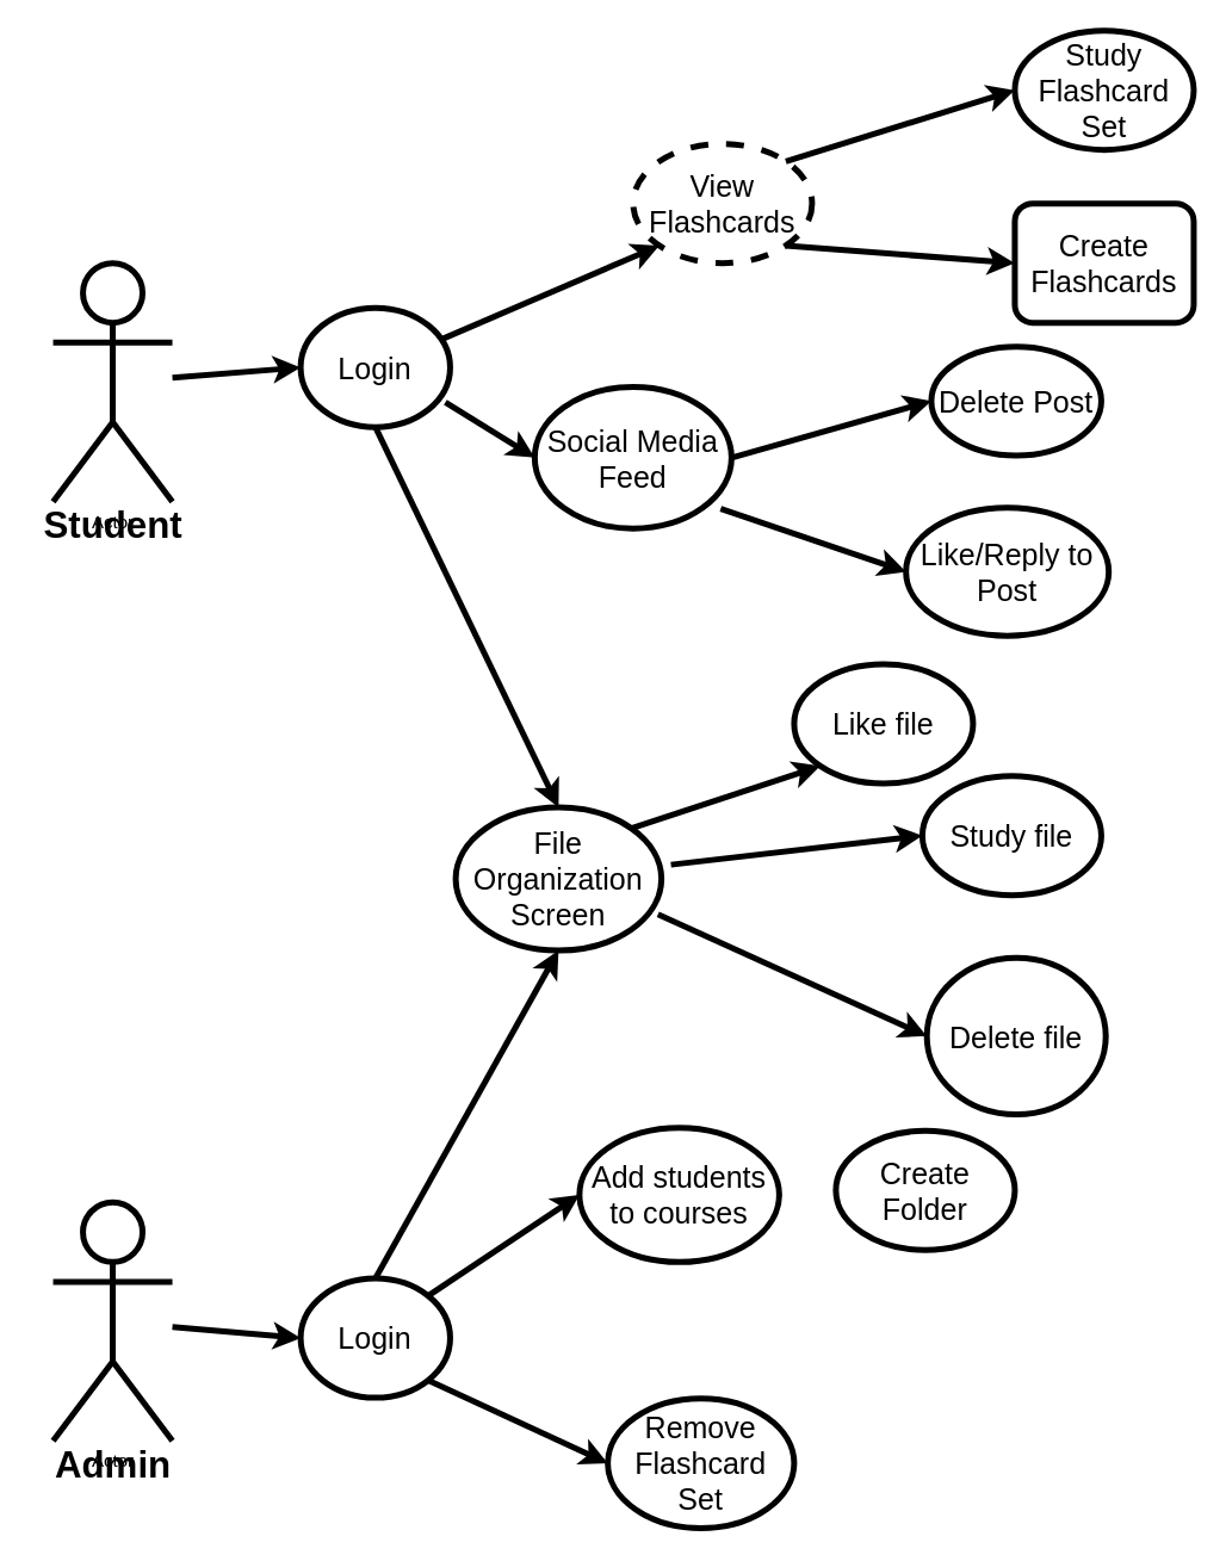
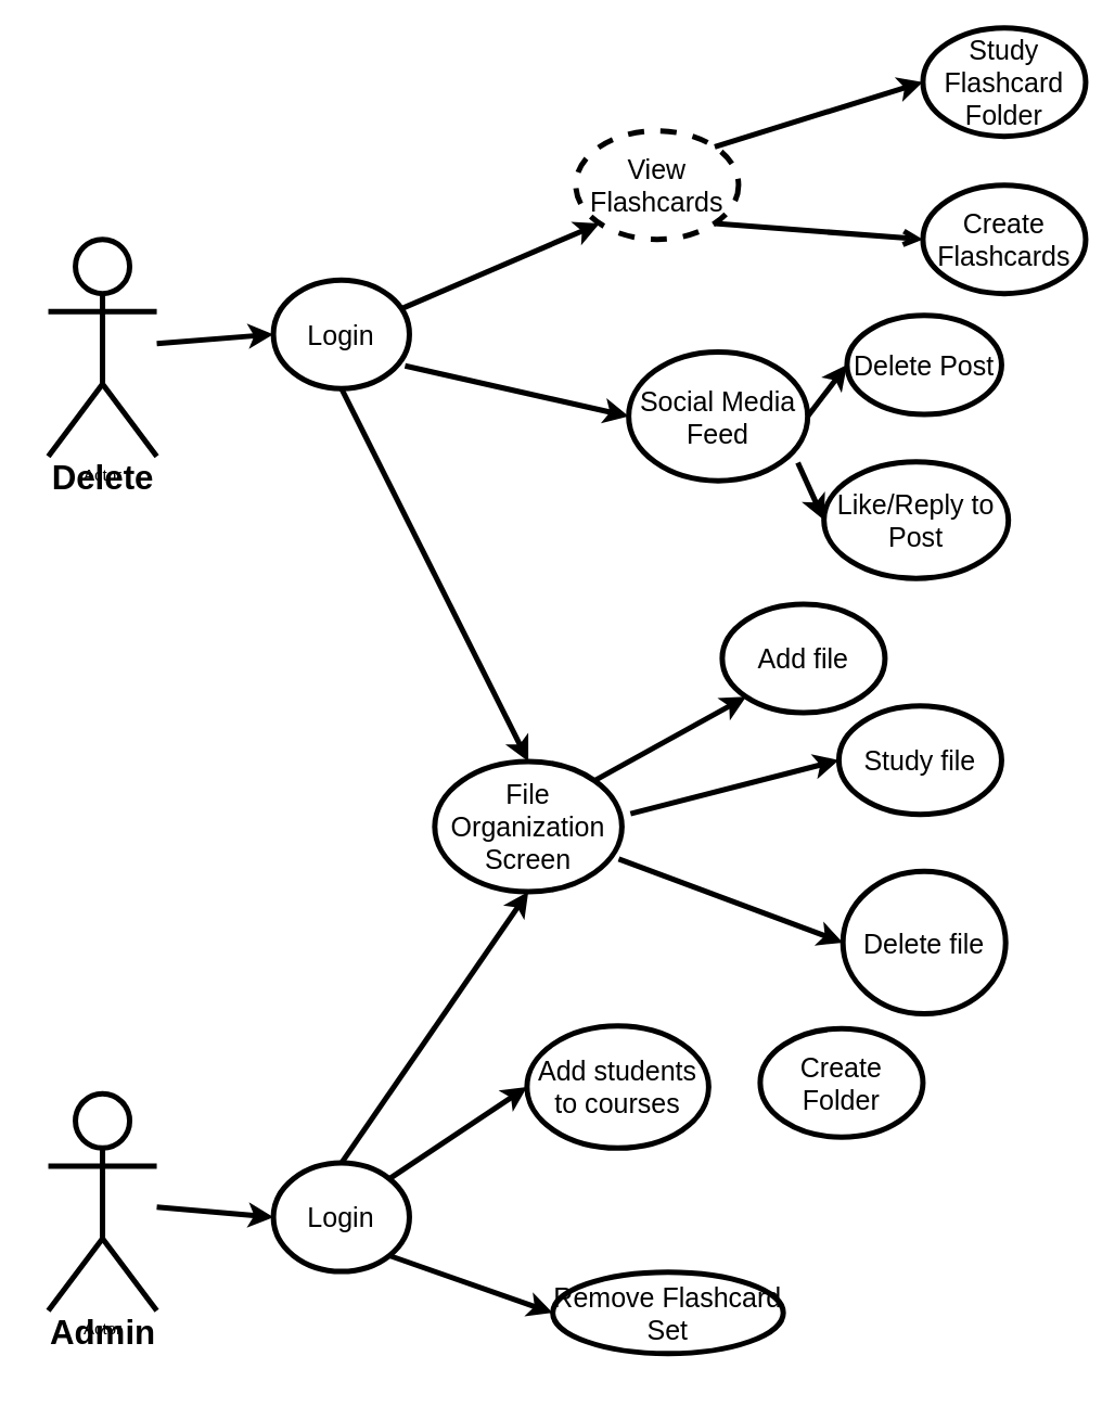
- <mxCell id="12" value="Study Flashcard Set" style="ellipse;whiteSpace=wrap;html=1;strokeColor=#000000;strokeWidth=4;fontSize=20;fontColor=#000000;fillColor=none;" vertex="1" parent="1"><mxGeometry x="680" y="20" width="120" height="80" as="geometry" /></mxCell>
+ <mxCell id="12" value="Study Flashcard Folder" style="ellipse;whiteSpace=wrap;html=1;strokeColor=#000000;strokeWidth=4;fontSize=20;fontColor=#000000;fillColor=none;" vertex="1" parent="1"><mxGeometry x="680" y="20" width="120" height="80" as="geometry" /></mxCell>
- <mxCell id="11" value="" style="endArrow=classic;html=1;strokeColor=#000000;strokeWidth=4;fontSize=20;fontColor=#000000;entryX=0;entryY=0.5;entryDx=0;entryDy=0;exitX=1;exitY=1;exitDx=0;exitDy=0;" edge="1" parent="1" source="8" target="9"><mxGeometry width="50" height="50" relative="1" as="geometry"><mxPoint x="251" y="371" as="sourcePoint" /><mxPoint x="467" y="368" as="targetPoint" /></mxGeometry></mxCell>
+ <mxCell id="11" value="" style="endArrow=open;html=1;strokeColor=#000000;strokeWidth=4;fontSize=20;fontColor=#000000;entryX=0;entryY=0.5;entryDx=0;entryDy=0;exitX=1;exitY=1;exitDx=0;exitDy=0;" edge="1" parent="1" source="8" target="9"><mxGeometry width="50" height="50" relative="1" as="geometry"><mxPoint x="251" y="371" as="sourcePoint" /><mxPoint x="467" y="368" as="targetPoint" /></mxGeometry></mxCell>
- <mxCell id="9" value="Create Flashcards" style="whiteSpace=wrap;html=1;strokeColor=#000000;strokeWidth=4;fontSize=20;fontColor=#000000;fillColor=none;rounded=1;" vertex="1" parent="1"><mxGeometry x="680" y="136" width="120" height="80" as="geometry" /></mxCell>
+ <mxCell id="9" value="Create Flashcards" style="ellipse;whiteSpace=wrap;html=1;strokeColor=#000000;strokeWidth=4;fontSize=20;fontColor=#000000;fillColor=none;" vertex="1" parent="1"><mxGeometry x="680" y="136" width="120" height="80" as="geometry" /></mxCell>
- <mxCell id="18" value="Social Media Feed" style="ellipse;whiteSpace=wrap;html=1;strokeColor=#000000;strokeWidth=4;fontSize=20;fontColor=#000000;fillColor=none;" vertex="1" parent="1"><mxGeometry x="358" y="259" width="132" height="95" as="geometry" /></mxCell>
+ <mxCell id="18" value="Social Media Feed" style="ellipse;whiteSpace=wrap;html=1;strokeColor=#000000;strokeWidth=4;fontSize=20;fontColor=#000000;fillColor=none;" vertex="1" parent="1"><mxGeometry x="463" y="259" width="132" height="95" as="geometry" /></mxCell>
- <mxCell id="3" value="&lt;font color=&quot;#000000&quot; style=&quot;font-size: 25px;&quot;&gt;Student&lt;/font&gt;" style="text;html=1;fontSize=25;fontStyle=1;verticalAlign=middle;align=center;" vertex="1" parent="1"><mxGeometry x="20" y="336" width="110" height="30" as="geometry" /></mxCell>
+ <mxCell id="3" value="&lt;font color=&quot;#000000&quot; style=&quot;font-size: 25px;&quot;&gt;Delete&lt;/font&gt;" style="text;html=1;fontSize=25;fontStyle=1;verticalAlign=middle;align=center;" vertex="1" parent="1"><mxGeometry x="20" y="336" width="110" height="30" as="geometry" /></mxCell>
- <mxCell id="30" value="Like file" style="ellipse;whiteSpace=wrap;html=1;strokeColor=#000000;strokeWidth=4;fontSize=20;fontColor=#000000;fillColor=none;" vertex="1" parent="1"><mxGeometry x="532" y="445" width="120" height="80" as="geometry" /></mxCell>
+ <mxCell id="30" value="Add file" style="ellipse;whiteSpace=wrap;html=1;strokeColor=#000000;strokeWidth=4;fontSize=20;fontColor=#000000;fillColor=none;" vertex="1" parent="1"><mxGeometry x="532" y="445" width="120" height="80" as="geometry" /></mxCell>
- <mxCell id="22" value="File Organization Screen" style="ellipse;whiteSpace=wrap;html=1;strokeColor=#000000;strokeWidth=4;fontSize=20;fontColor=#000000;fillColor=none;" vertex="1" parent="1"><mxGeometry x="305" y="541" width="138" height="96" as="geometry" /></mxCell>
+ <mxCell id="22" value="File Organization Screen" style="ellipse;whiteSpace=wrap;html=1;strokeColor=#000000;strokeWidth=4;fontSize=20;fontColor=#000000;fillColor=none;" vertex="1" parent="1"><mxGeometry x="320" y="561" width="138" height="96" as="geometry" /></mxCell>
- <mxCell id="14" value="Remove Flashcard Set" style="ellipse;whiteSpace=wrap;html=1;strokeColor=#000000;strokeWidth=4;fontSize=20;fontColor=#000000;fillColor=none;" vertex="1" parent="1"><mxGeometry x="407" y="937.5" width="125" height="87" as="geometry" /></mxCell>
+ <mxCell id="14" value="Remove Flashcard Set" style="ellipse;whiteSpace=wrap;html=1;strokeColor=#000000;strokeWidth=4;fontSize=20;fontColor=#000000;fillColor=none;" vertex="1" parent="1"><mxGeometry x="407" y="937.5" width="170" height="60" as="geometry" /></mxCell>
